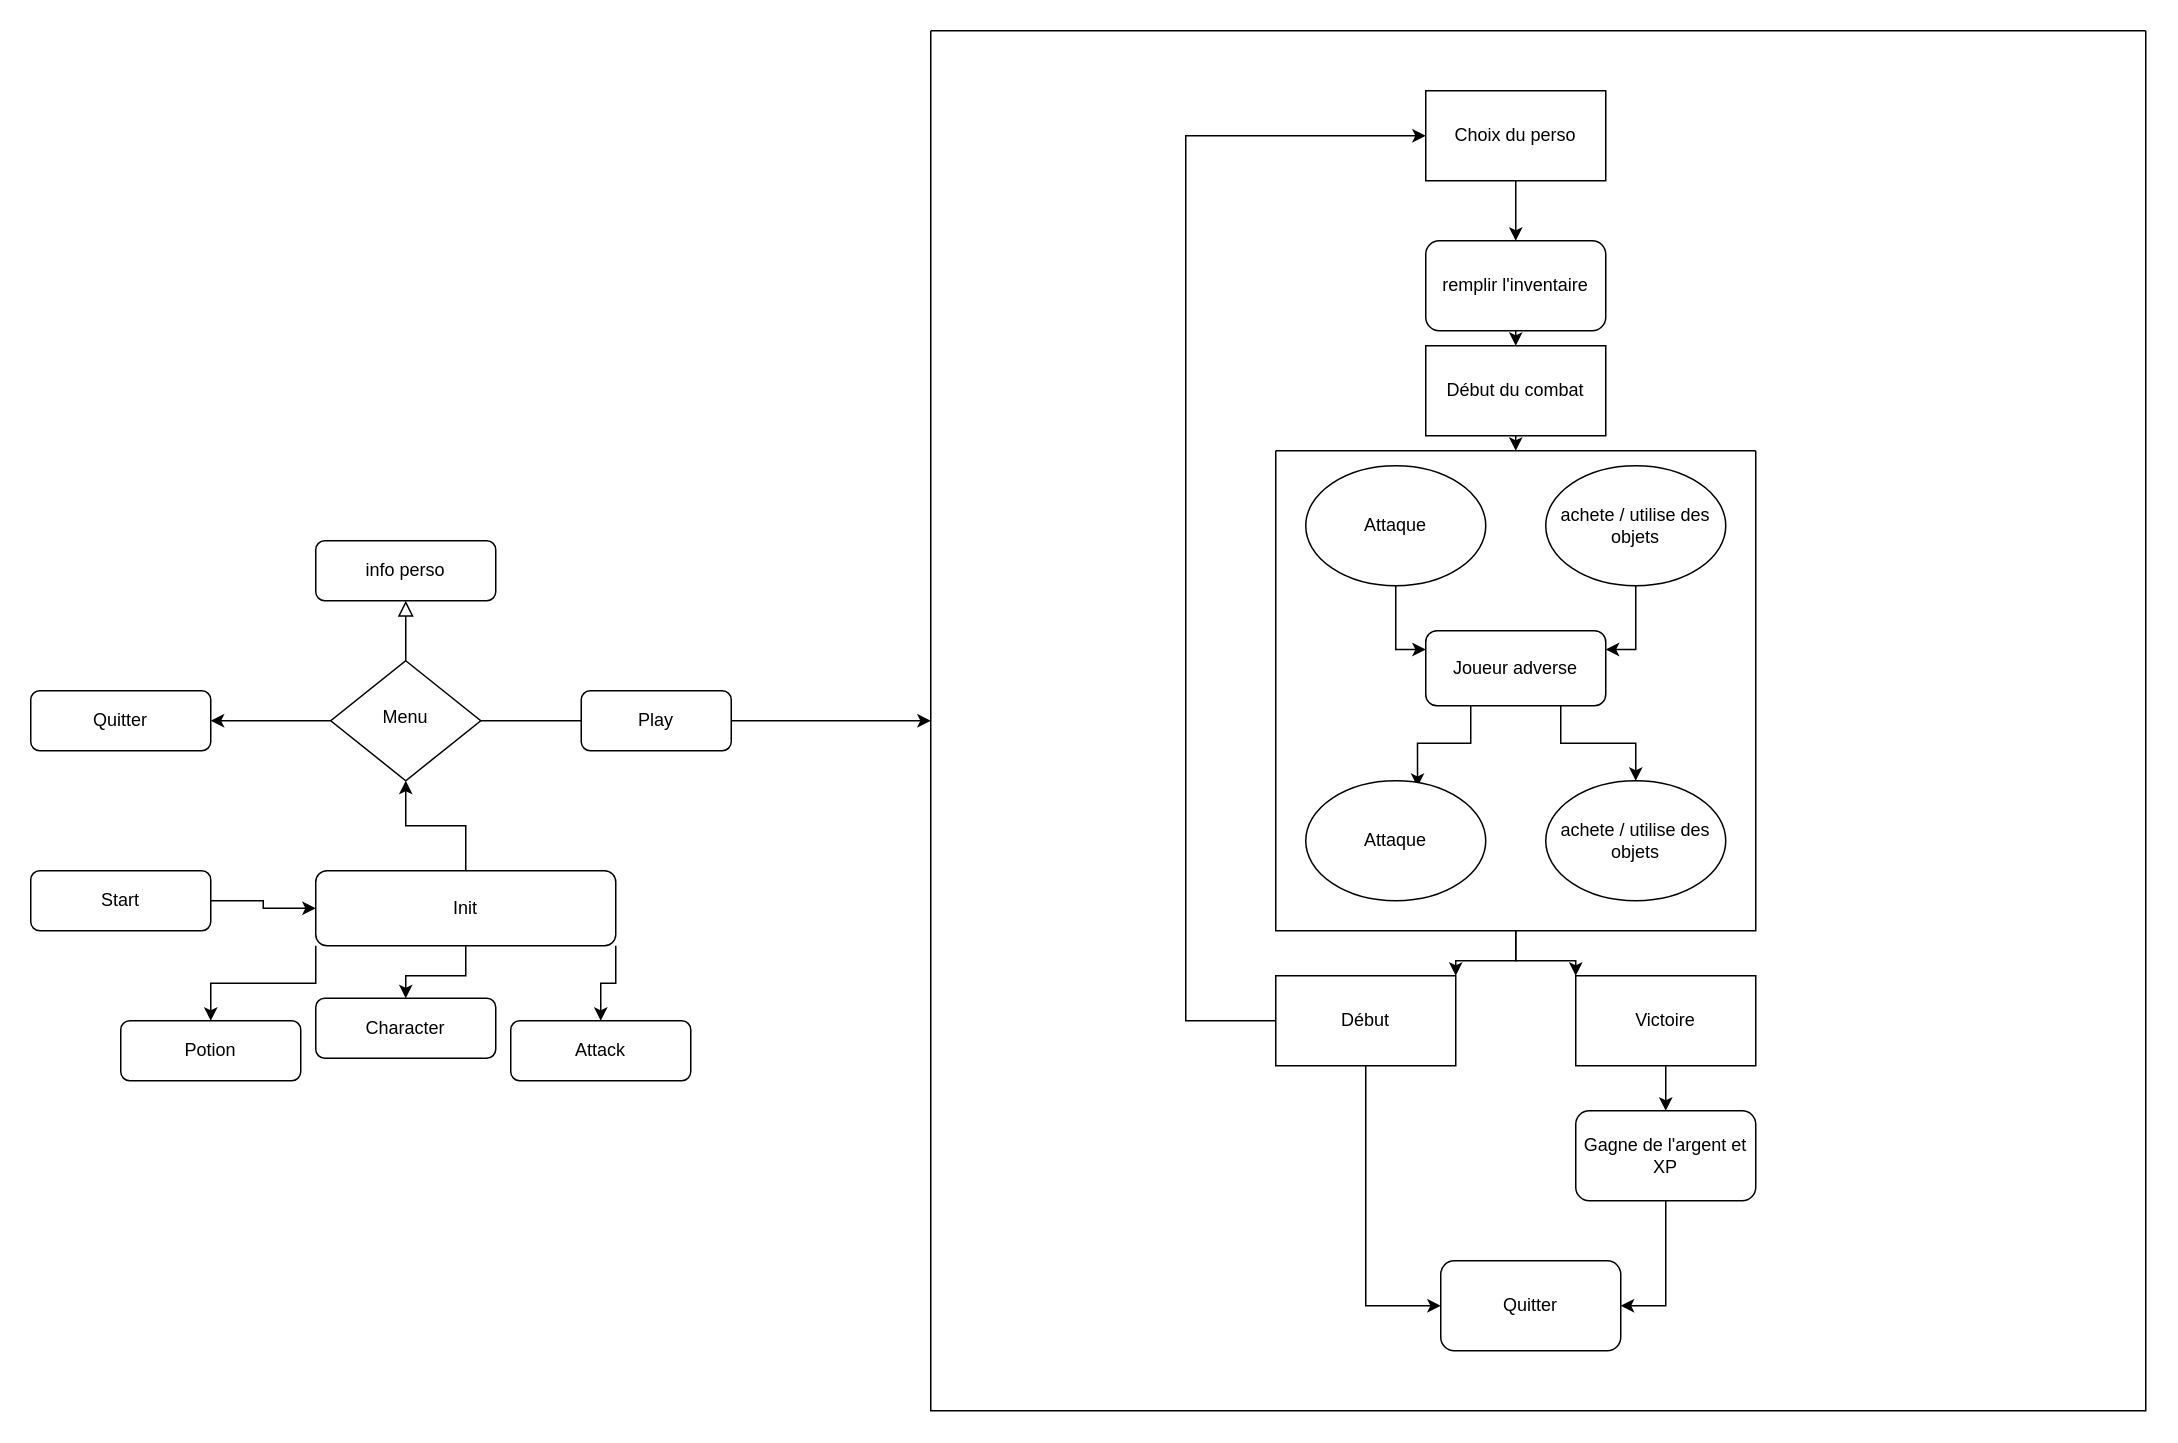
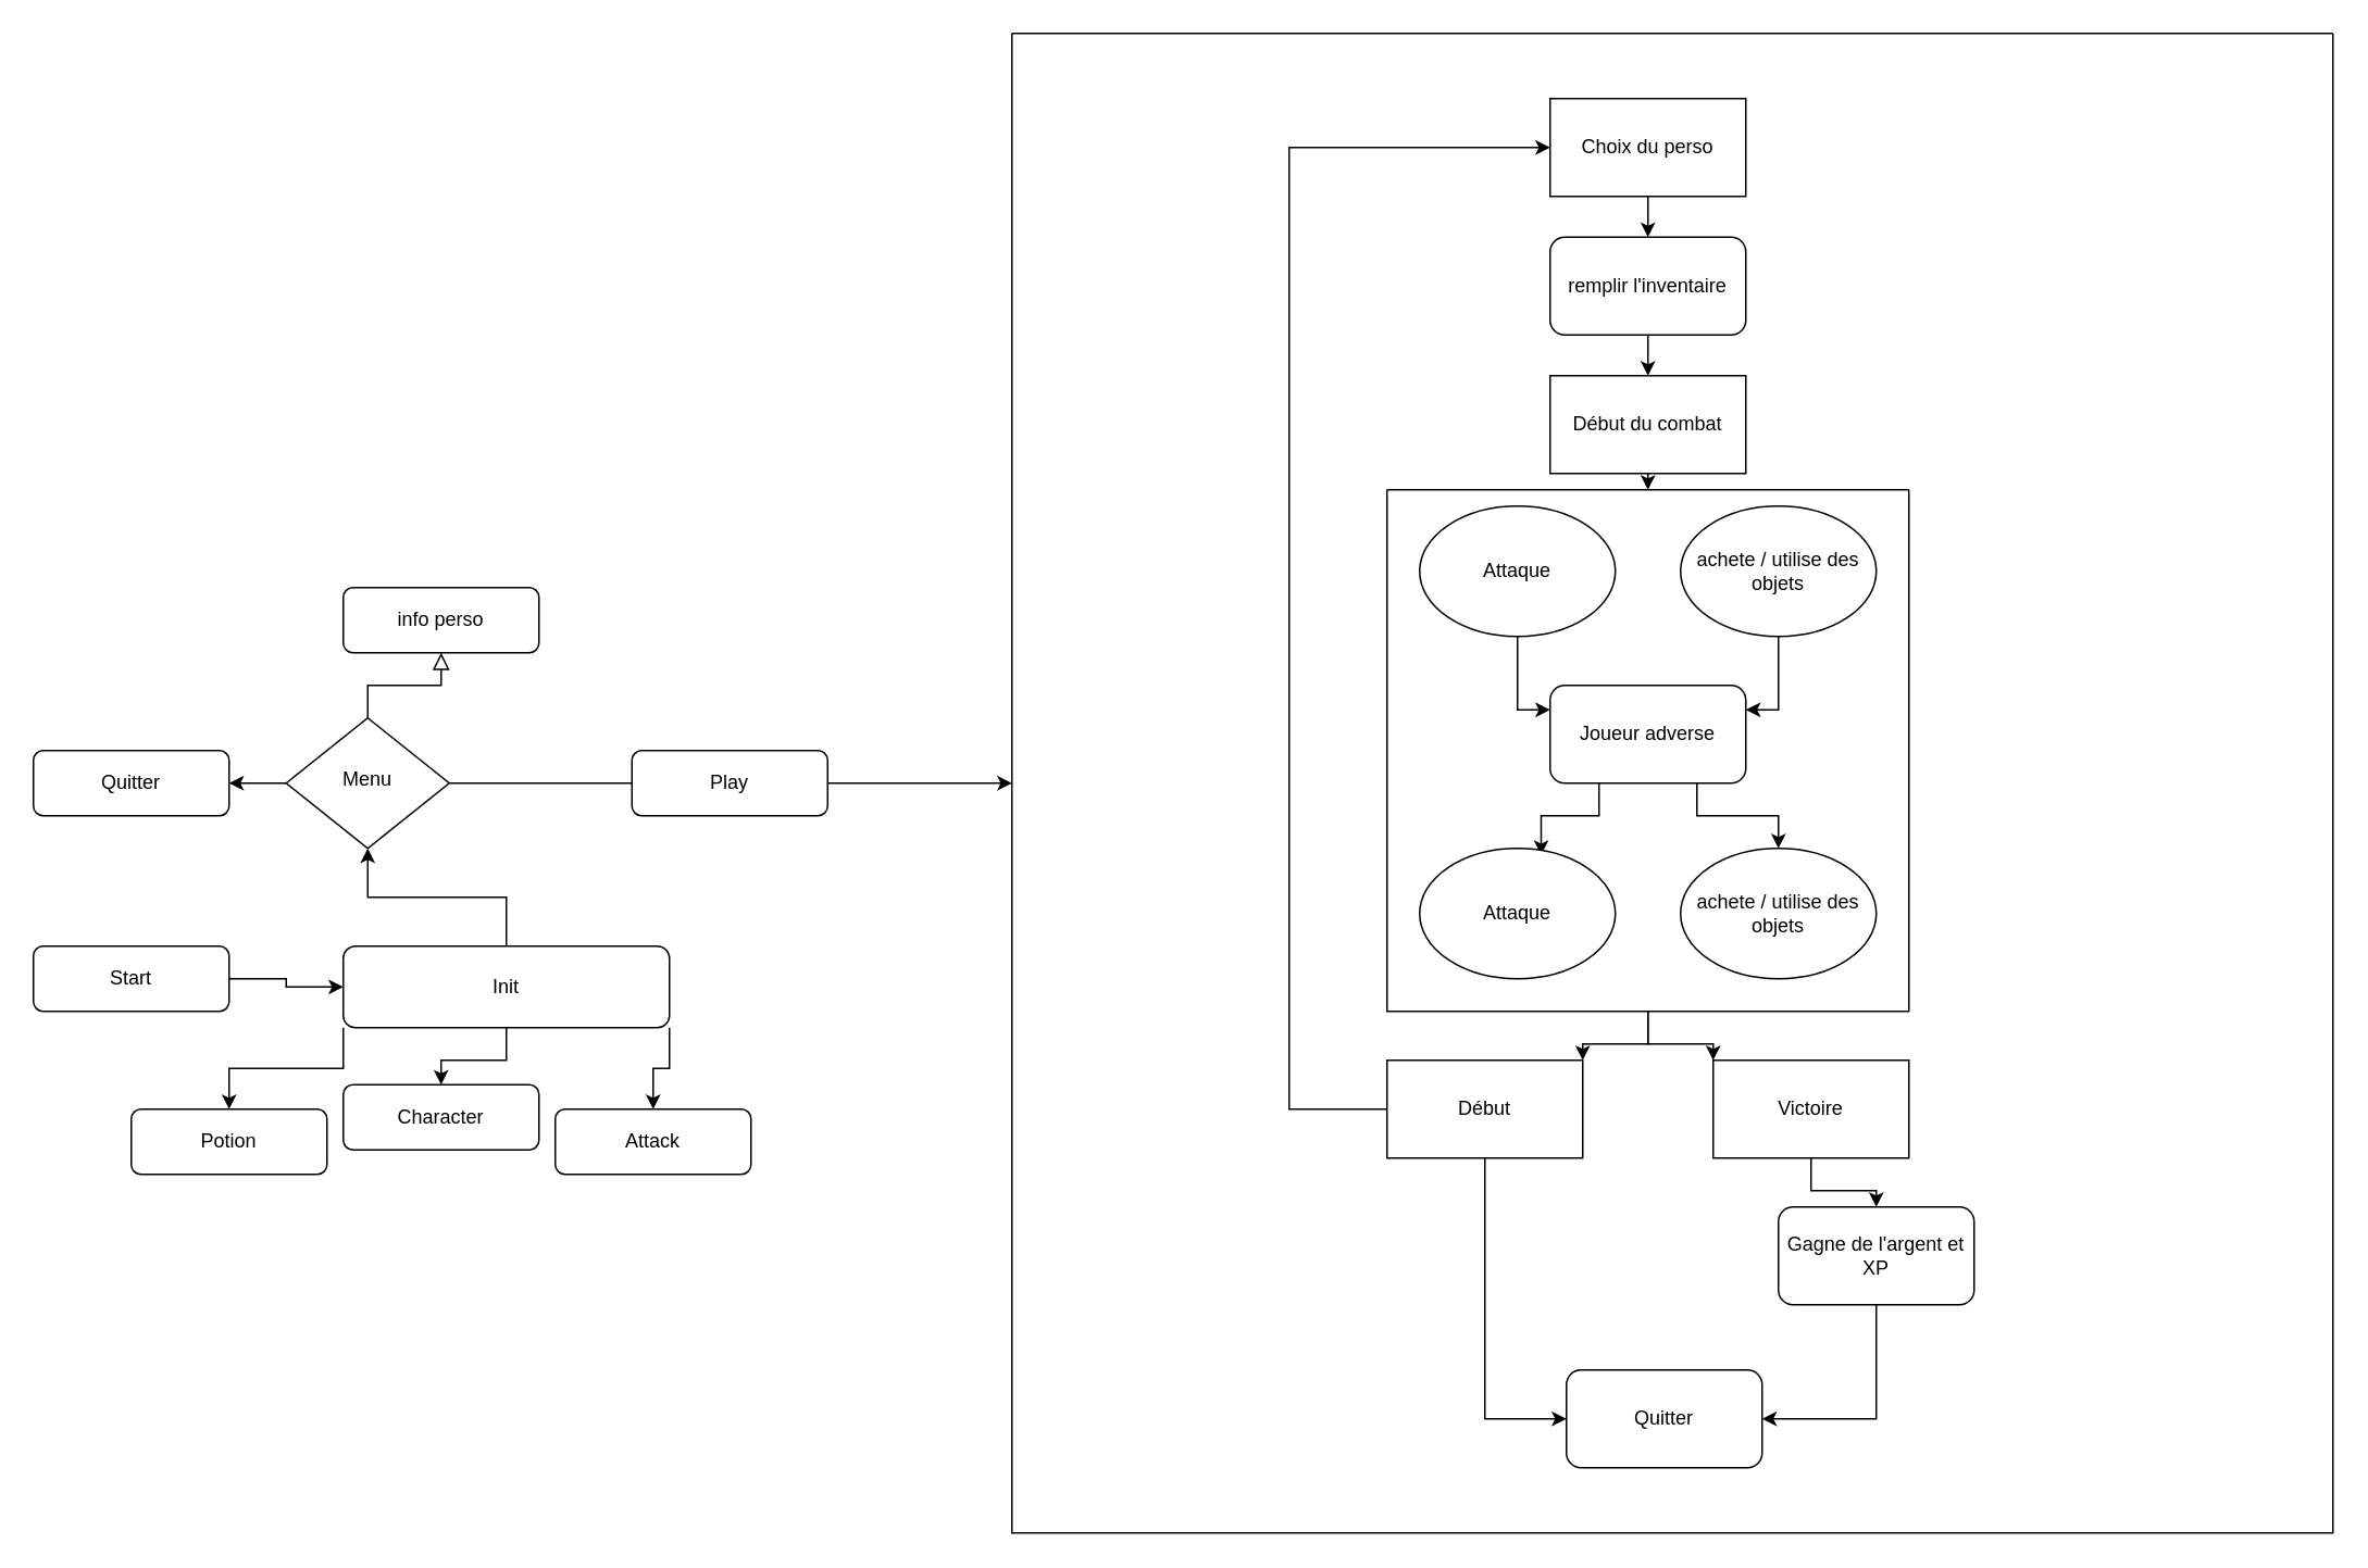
- <mxCell id="24" value="remplir l'inventaire" style="rounded=1;whiteSpace=wrap;html=1;" parent="20" vertex="1"><mxGeometry x="330" y="140" width="120" height="60" as="geometry" /></mxCell>
+ <mxCell id="24" value="remplir l'inventaire" style="rounded=1;whiteSpace=wrap;html=1;" parent="20" vertex="1"><mxGeometry x="330" y="125" width="120" height="60" as="geometry" /></mxCell>
- <mxCell id="33" value="Joueur adverse" style="rounded=1;whiteSpace=wrap;html=1;" parent="20" vertex="1"><mxGeometry x="330" y="400" width="120" height="50" as="geometry" /></mxCell>
+ <mxCell id="33" value="Joueur adverse" style="rounded=1;whiteSpace=wrap;html=1;" parent="20" vertex="1"><mxGeometry x="330" y="400" width="120" height="60" as="geometry" /></mxCell>
- <mxCell id="7" value="Menu" style="rhombus;whiteSpace=wrap;html=1;shadow=0;fontFamily=Helvetica;fontSize=12;align=center;strokeWidth=1;spacing=6;spacingTop=-4;" parent="1" vertex="1"><mxGeometry x="220" y="440" width="100" height="80" as="geometry" /></mxCell>
+ <mxCell id="7" value="Menu" style="rhombus;whiteSpace=wrap;html=1;shadow=0;fontFamily=Helvetica;fontSize=12;align=center;strokeWidth=1;spacing=6;spacingTop=-4;" parent="1" vertex="1"><mxGeometry x="175" y="440" width="100" height="80" as="geometry" /></mxCell>
- <mxCell id="11" value="Play" style="rounded=1;whiteSpace=wrap;html=1;fontSize=12;glass=0;strokeWidth=1;shadow=0;" parent="1" vertex="1"><mxGeometry x="387" y="460" width="100" height="40" as="geometry" /></mxCell>
+ <mxCell id="11" value="Play" style="rounded=1;whiteSpace=wrap;html=1;fontSize=12;glass=0;strokeWidth=1;shadow=0;" parent="1" vertex="1"><mxGeometry x="387" y="460" width="120" height="40" as="geometry" /></mxCell>
- <mxCell id="45" value="Gagne de l'argent et XP" style="rounded=1;whiteSpace=wrap;html=1;" parent="20" vertex="1"><mxGeometry x="430" y="720" width="120" height="60" as="geometry" /></mxCell>
+ <mxCell id="45" value="Gagne de l'argent et XP" style="rounded=1;whiteSpace=wrap;html=1;" parent="20" vertex="1"><mxGeometry x="470" y="720" width="120" height="60" as="geometry" /></mxCell>
